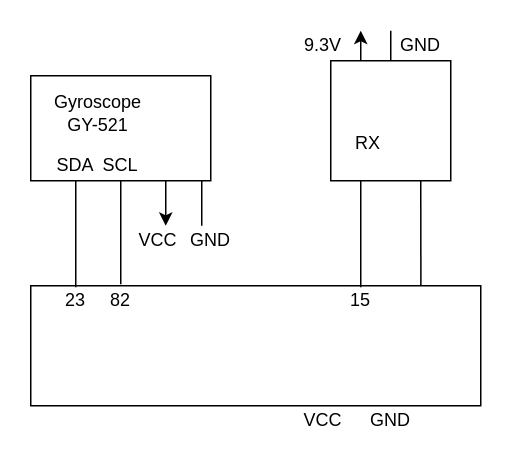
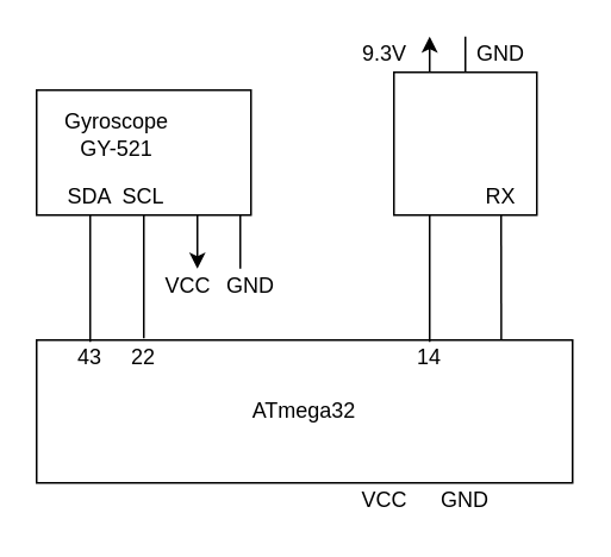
- <mxCell id="14" value="RX" style="text;html=1;strokeColor=none;fillColor=none;align=center;verticalAlign=middle;whiteSpace=wrap;rounded=0;" parent="1" vertex="1"><mxGeometry x="225" y="85" width="40" height="20" as="geometry" /></mxCell>
+ <mxCell id="14" value="RX" style="text;html=1;strokeColor=none;fillColor=none;align=center;verticalAlign=middle;whiteSpace=wrap;rounded=0;" parent="1" vertex="1"><mxGeometry x="260" y="100" width="40" height="20" as="geometry" /></mxCell>
- <mxCell id="8" value="23" style="text;html=1;strokeColor=none;fillColor=none;align=center;verticalAlign=middle;whiteSpace=wrap;rounded=0;" parent="1" vertex="1"><mxGeometry x="30" y="190" width="40" height="20" as="geometry" /></mxCell>
+ <mxCell id="8" value="43" style="text;html=1;strokeColor=none;fillColor=none;align=center;verticalAlign=middle;whiteSpace=wrap;rounded=0;" parent="1" vertex="1"><mxGeometry x="30" y="190" width="40" height="20" as="geometry" /></mxCell>
- <mxCell id="9" value="82" style="text;html=1;strokeColor=none;fillColor=none;align=center;verticalAlign=middle;whiteSpace=wrap;rounded=0;" parent="1" vertex="1"><mxGeometry x="60" y="190" width="40" height="20" as="geometry" /></mxCell>
+ <mxCell id="9" value="22" style="text;html=1;strokeColor=none;fillColor=none;align=center;verticalAlign=middle;whiteSpace=wrap;rounded=0;" parent="1" vertex="1"><mxGeometry x="60" y="190" width="40" height="20" as="geometry" /></mxCell>
- <mxCell id="15" value="15" style="text;html=1;strokeColor=none;fillColor=none;align=center;verticalAlign=middle;whiteSpace=wrap;rounded=0;" parent="1" vertex="1"><mxGeometry x="220" y="190" width="40" height="20" as="geometry" /></mxCell>
+ <mxCell id="15" value="14" style="text;html=1;strokeColor=none;fillColor=none;align=center;verticalAlign=middle;whiteSpace=wrap;rounded=0;" parent="1" vertex="1"><mxGeometry x="220" y="190" width="40" height="20" as="geometry" /></mxCell>
+ <mxCell id="16" value="ATmega32" style="text;html=1;strokeColor=none;fillColor=none;align=center;verticalAlign=middle;whiteSpace=wrap;rounded=0;" parent="1" vertex="1"><mxGeometry x="135" y="220" width="70" height="20" as="geometry" /></mxCell>
